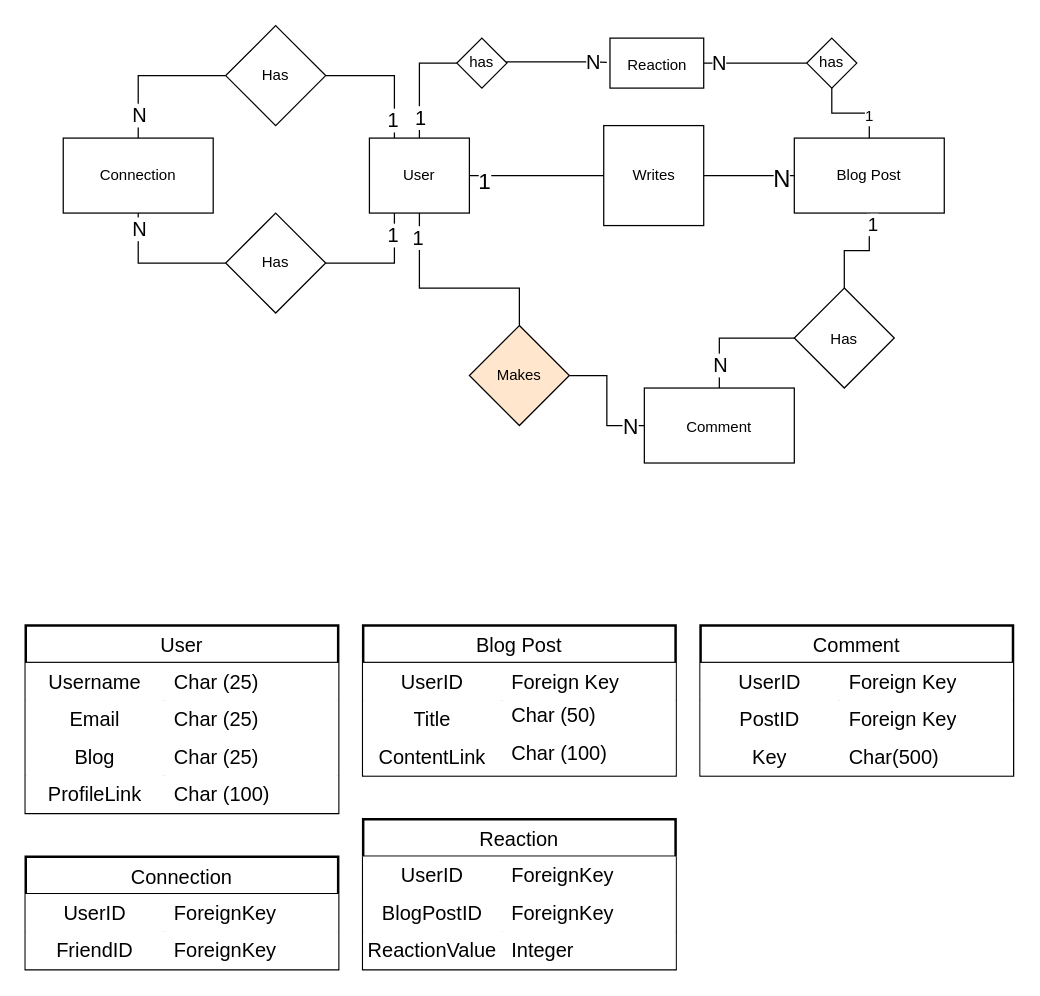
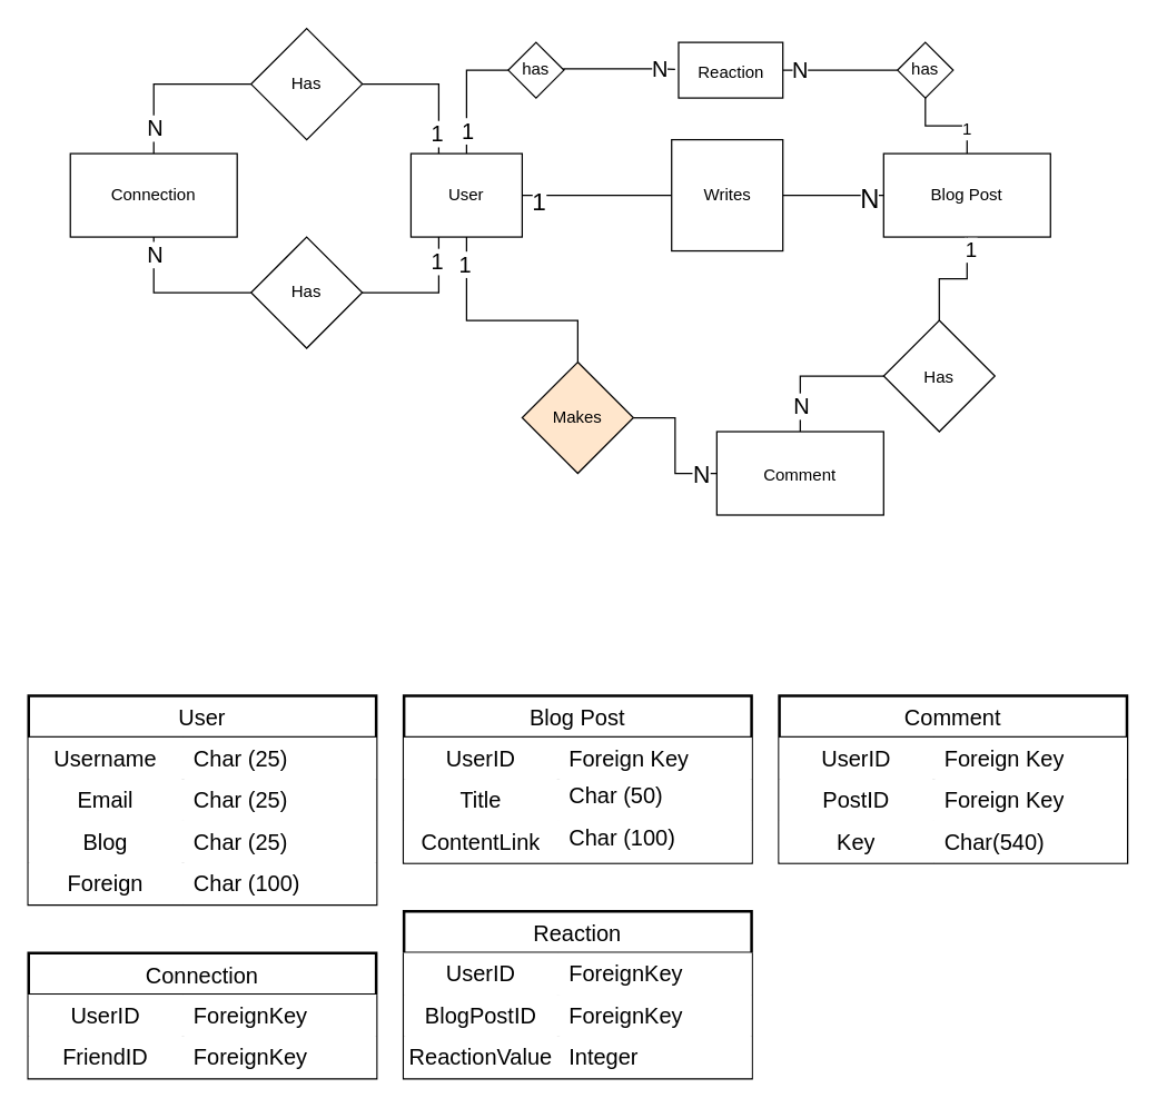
- <mxCell id="52" value="Char(500)" style="shape=partialRectangle;html=1;whiteSpace=wrap;connectable=0;top=0;left=0;bottom=0;right=0;align=left;spacingLeft=6;overflow=hidden;fontSize=16;strokeColor=#000000;strokeWidth=2;perimeterSpacing=1;" parent="50" vertex="1"><mxGeometry x="111" width="139" height="30" as="geometry"><mxRectangle width="139" height="30" as="alternateBounds" /></mxGeometry></mxCell>
+ <mxCell id="52" value="Char(540)" style="shape=partialRectangle;html=1;whiteSpace=wrap;connectable=0;top=0;left=0;bottom=0;right=0;align=left;spacingLeft=6;overflow=hidden;fontSize=16;strokeColor=#000000;strokeWidth=2;perimeterSpacing=1;" parent="50" vertex="1"><mxGeometry x="111" width="139" height="30" as="geometry"><mxRectangle width="139" height="30" as="alternateBounds" /></mxGeometry></mxCell>
- <mxCell id="31" value="ProfileLink" style="shape=partialRectangle;html=1;whiteSpace=wrap;connectable=0;top=0;left=0;bottom=0;right=0;overflow=hidden;fontSize=16;strokeColor=#000000;strokeWidth=2;perimeterSpacing=1;" vertex="1" parent="30"><mxGeometry width="111" height="30" as="geometry"><mxRectangle width="111" height="30" as="alternateBounds" /></mxGeometry></mxCell>
+ <mxCell id="31" value="Foreign" style="shape=partialRectangle;html=1;whiteSpace=wrap;connectable=0;top=0;left=0;bottom=0;right=0;overflow=hidden;fontSize=16;strokeColor=#000000;strokeWidth=2;perimeterSpacing=1;" vertex="1" parent="30"><mxGeometry width="111" height="30" as="geometry"><mxRectangle width="111" height="30" as="alternateBounds" /></mxGeometry></mxCell>
